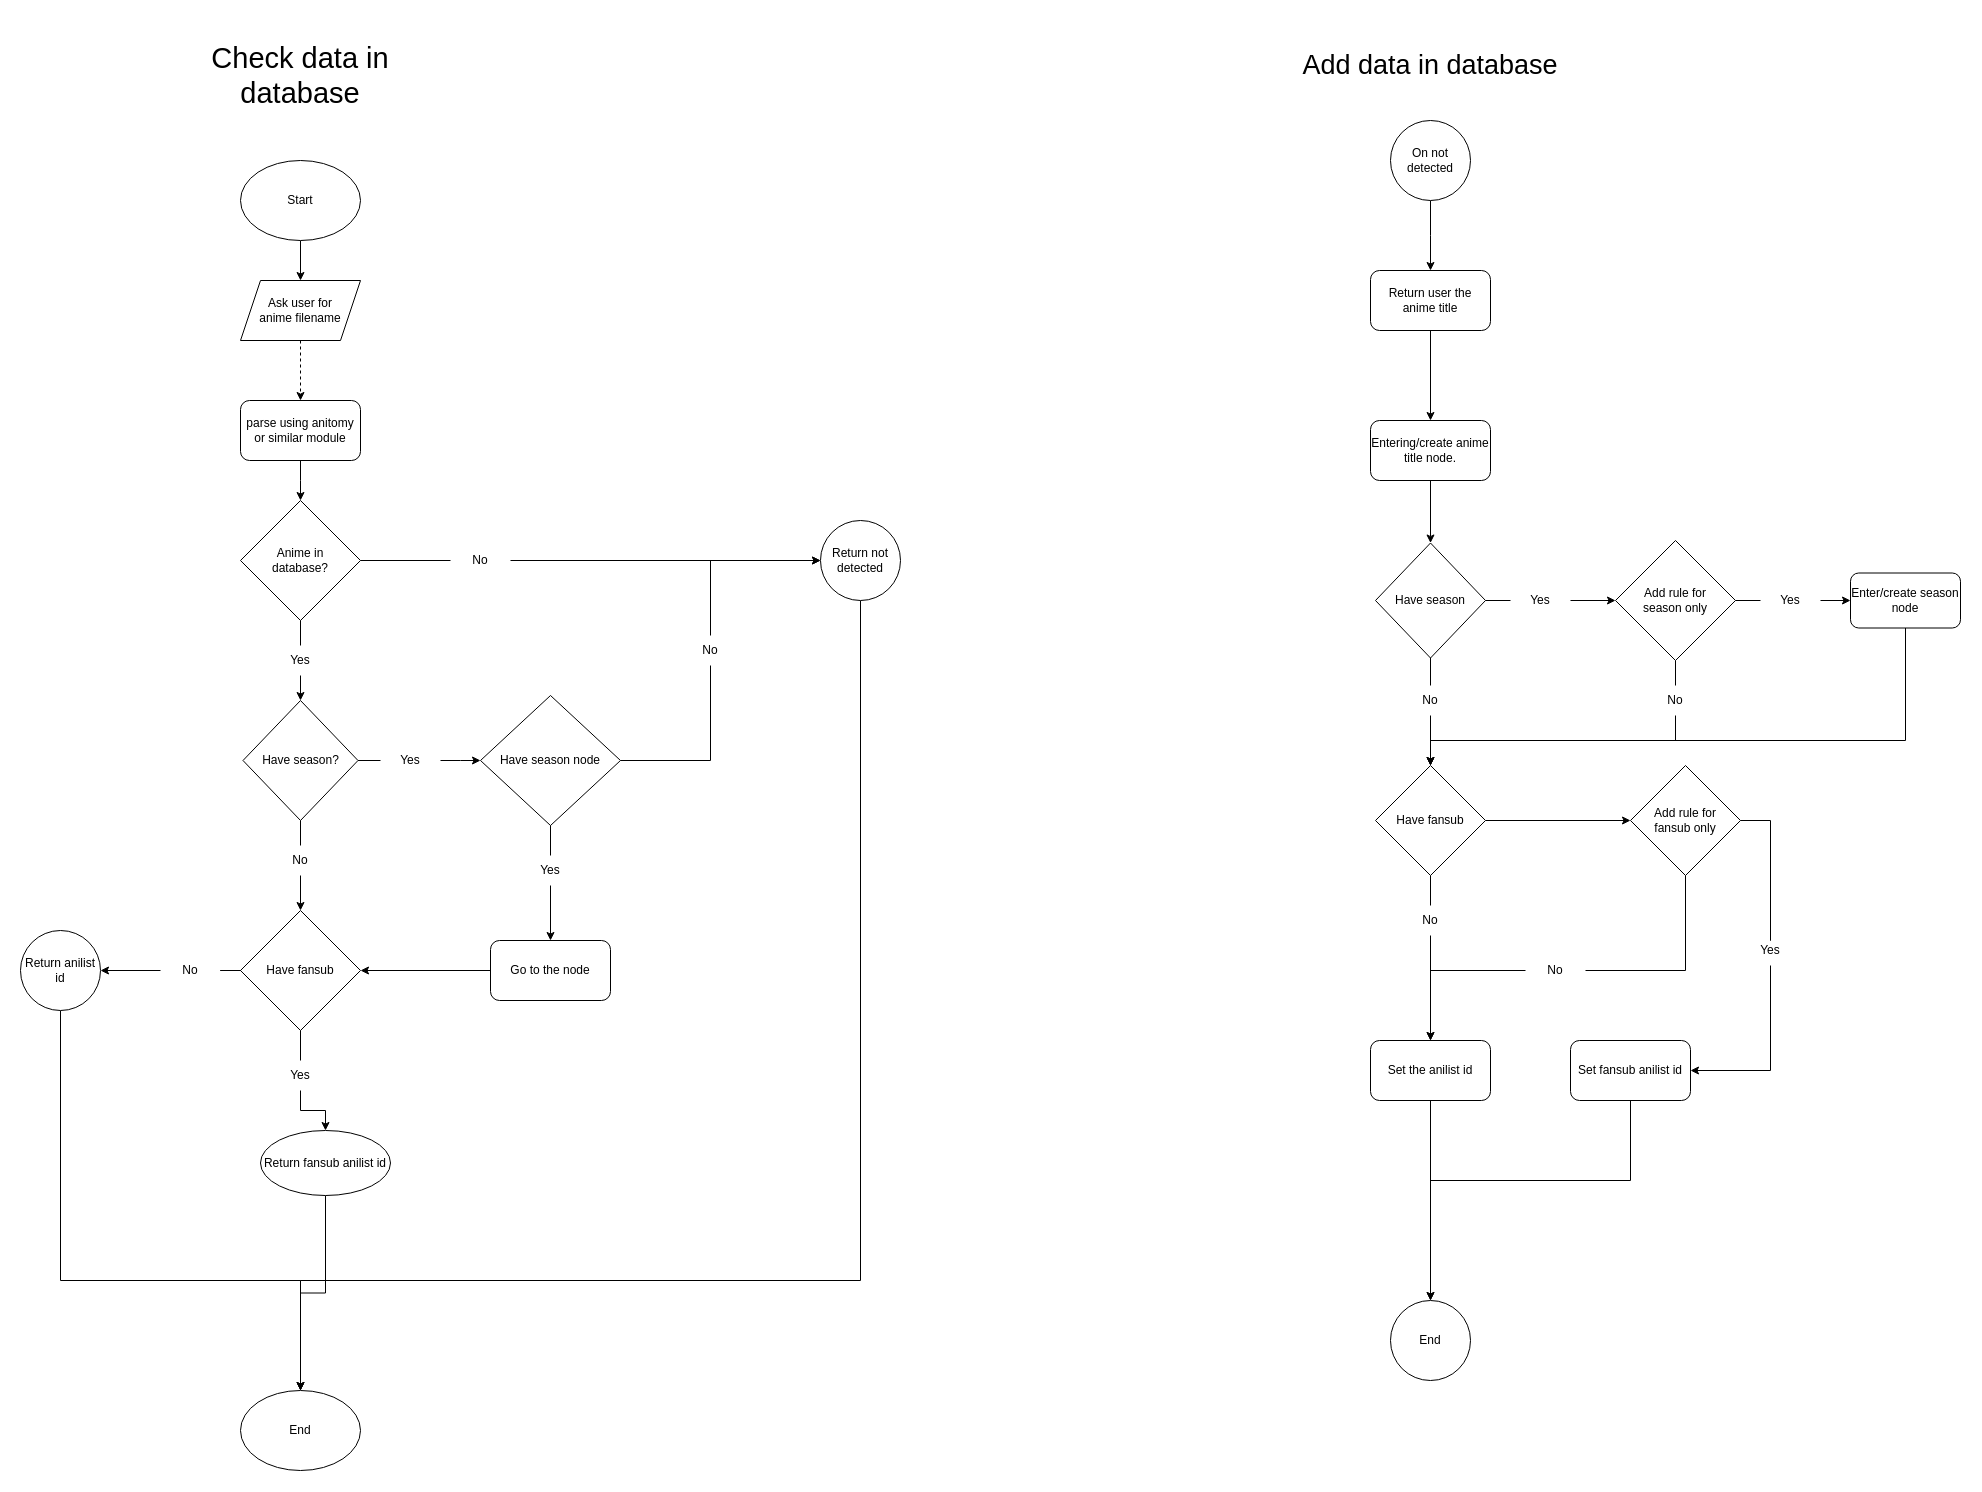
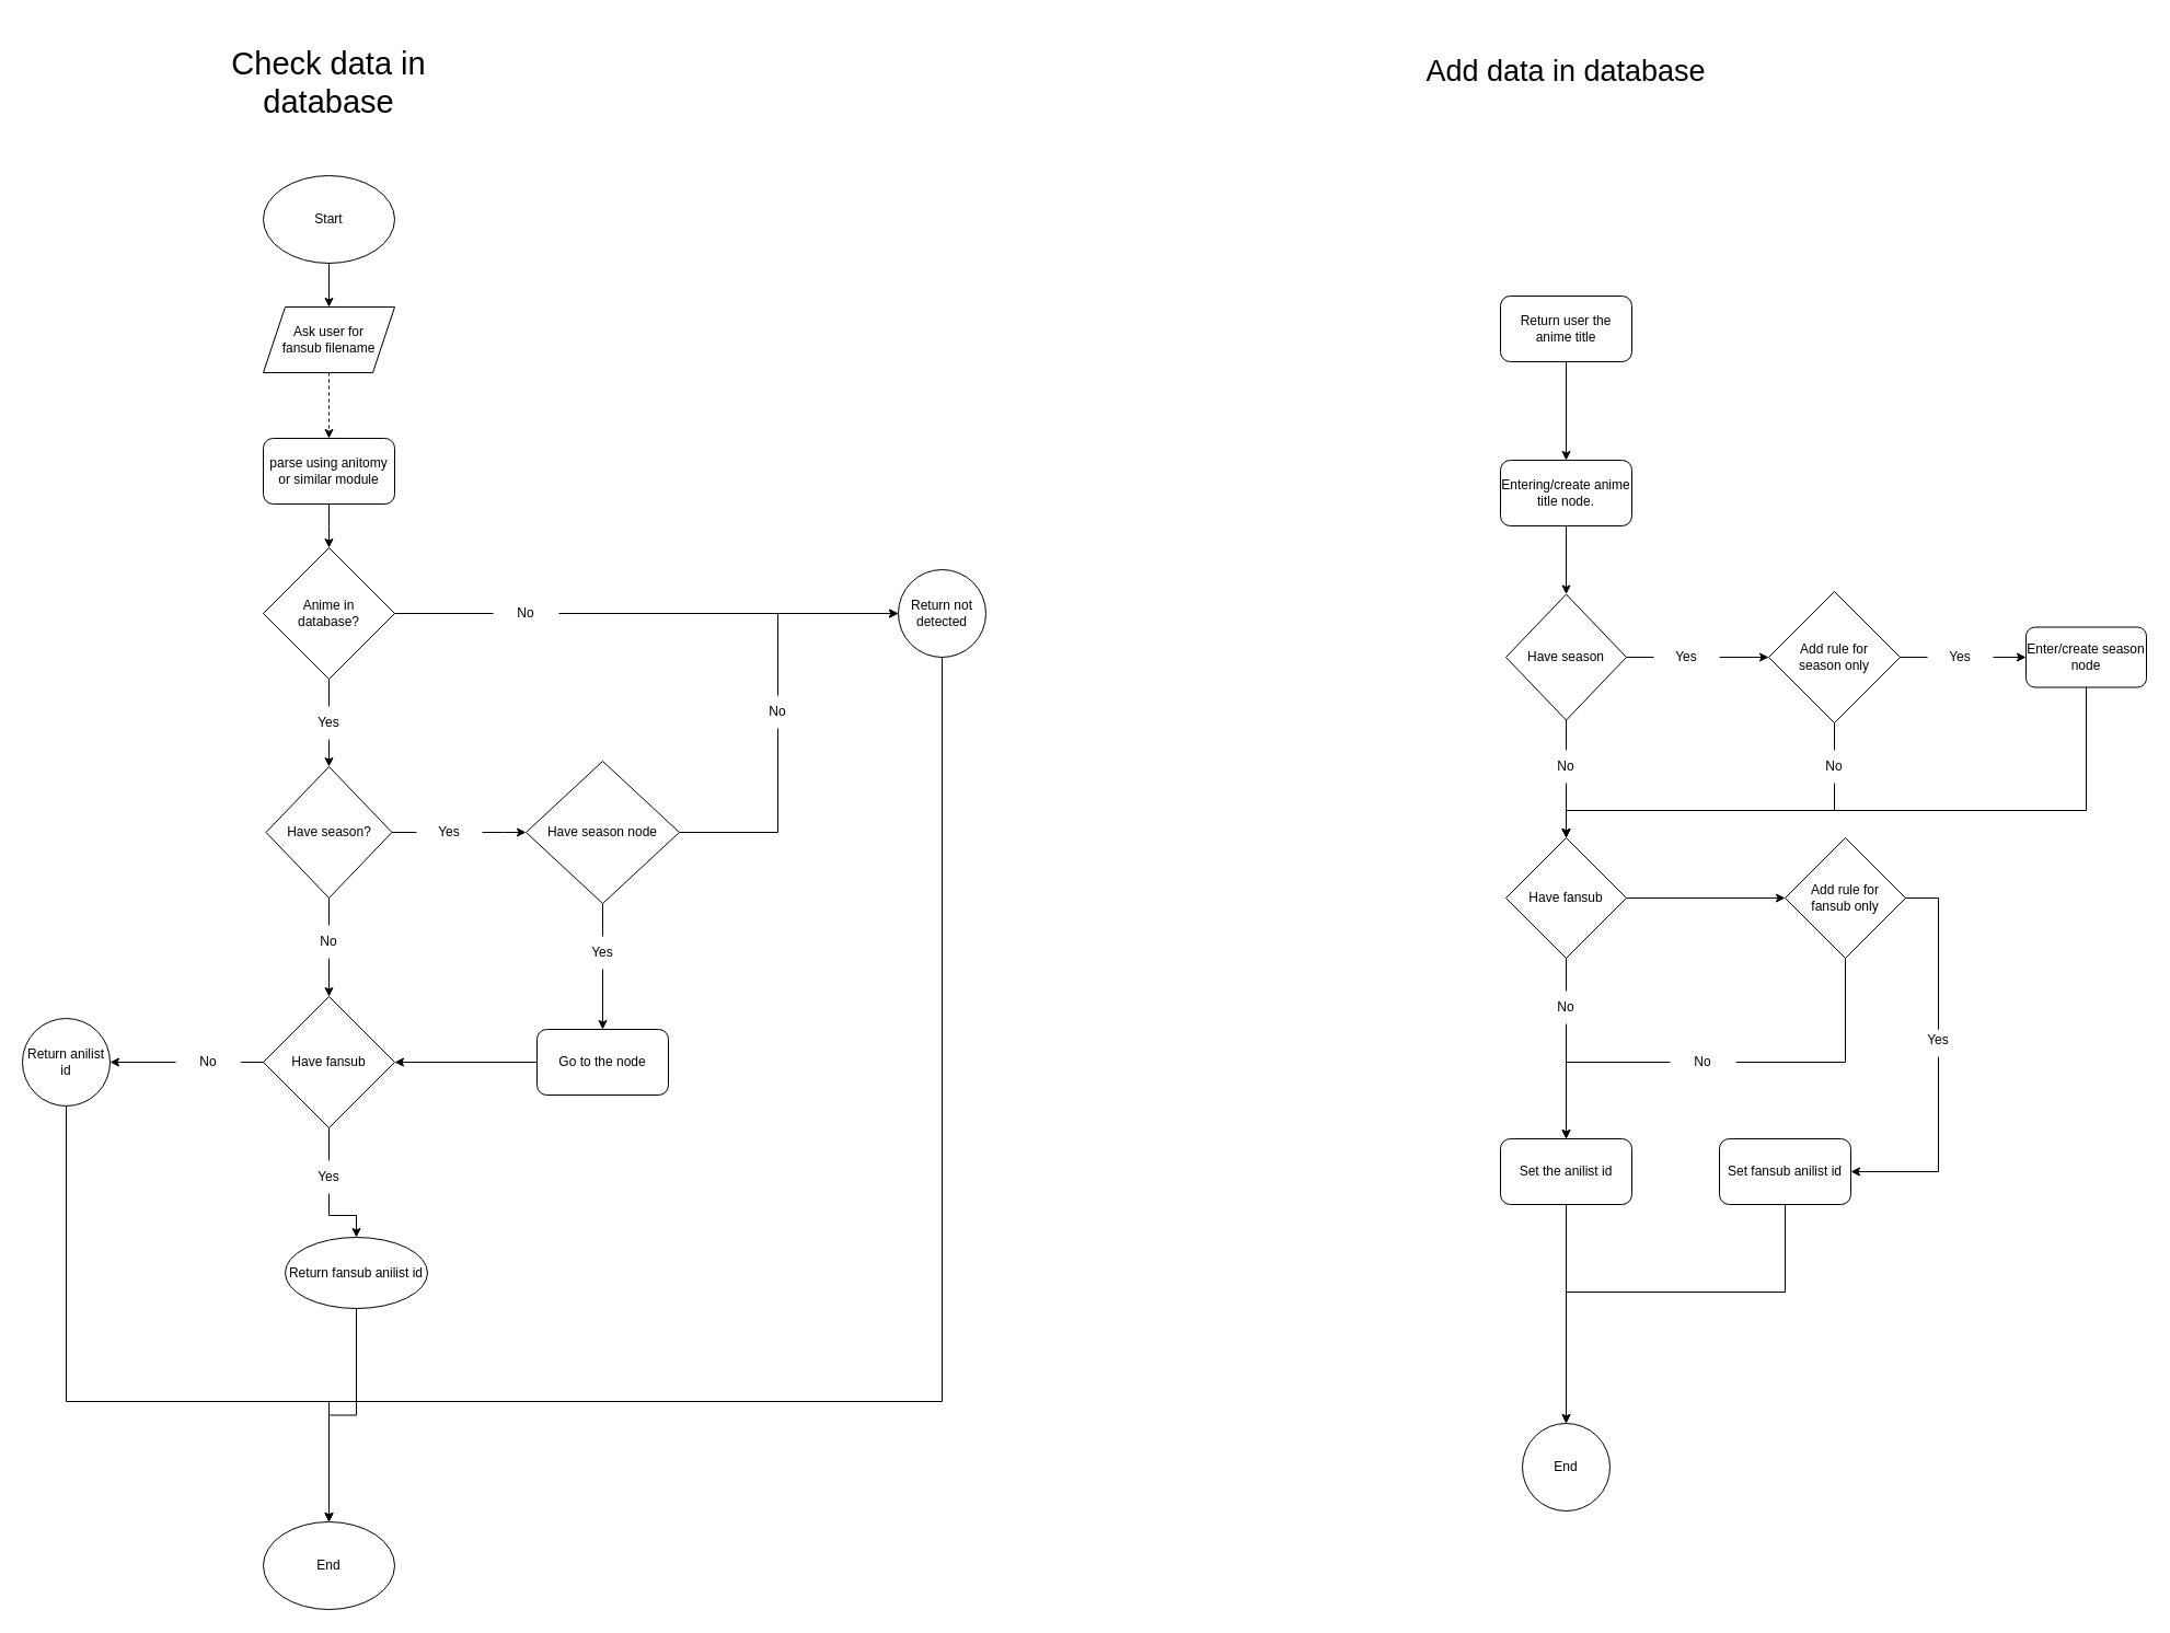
- <mxCell id="46" value="&lt;div&gt;On not &lt;br&gt;&lt;/div&gt;&lt;div&gt;detected&lt;br&gt;&lt;/div&gt;" style="ellipse;whiteSpace=wrap;html=1;aspect=fixed;" vertex="1" parent="1"><mxGeometry x="1390" y="120" width="80" height="80" as="geometry" /></mxCell>
- <mxCell id="45" style="edgeStyle=elbowEdgeStyle;rounded=0;orthogonalLoop=1;jettySize=auto;html=1;" edge="1" parent="1" source="46" target="34"><mxGeometry relative="1" as="geometry" /></mxCell>
- <mxCell id="81" value="&lt;div&gt;Ask user for &lt;br&gt;&lt;/div&gt;&lt;div&gt;anime filename&lt;/div&gt;" style="shape=parallelogram;perimeter=parallelogramPerimeter;whiteSpace=wrap;html=1;fixedSize=1;" vertex="1" parent="1"><mxGeometry x="240" y="280" width="120" height="60" as="geometry" /></mxCell>
+ <mxCell id="81" value="&lt;div&gt;Ask user for &lt;br&gt;&lt;/div&gt;&lt;div&gt;fansub filename&lt;/div&gt;" style="shape=parallelogram;perimeter=parallelogramPerimeter;whiteSpace=wrap;html=1;fixedSize=1;" vertex="1" parent="1"><mxGeometry x="240" y="280" width="120" height="60" as="geometry" /></mxCell>
